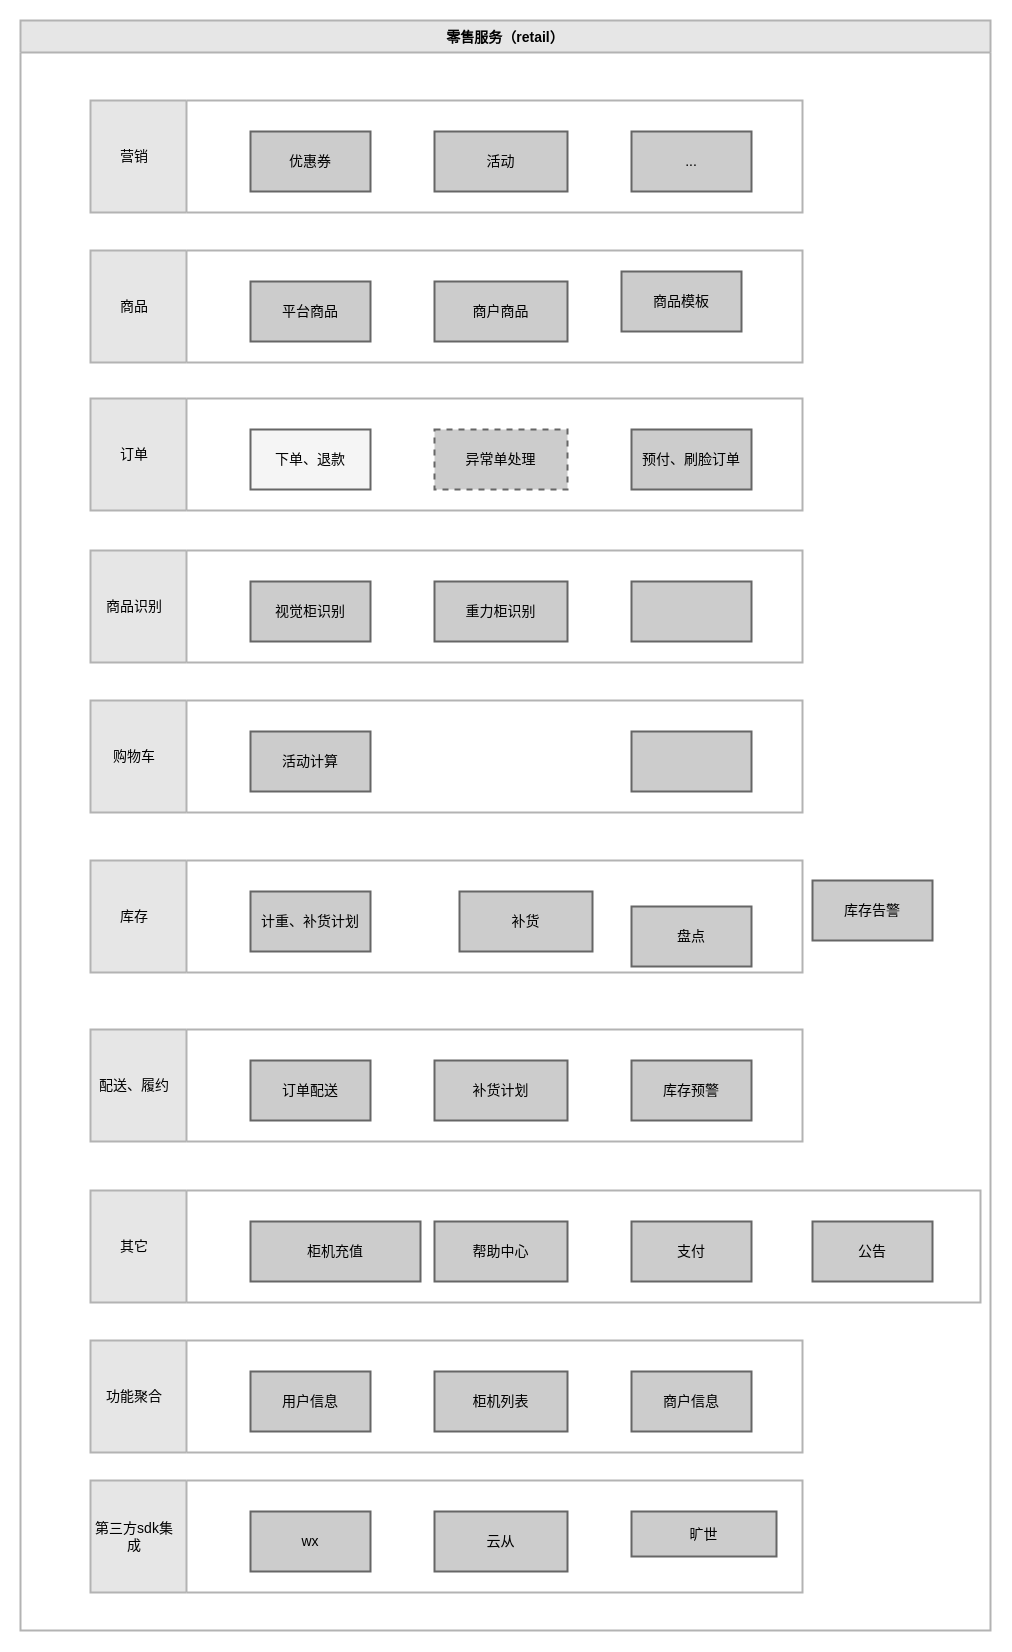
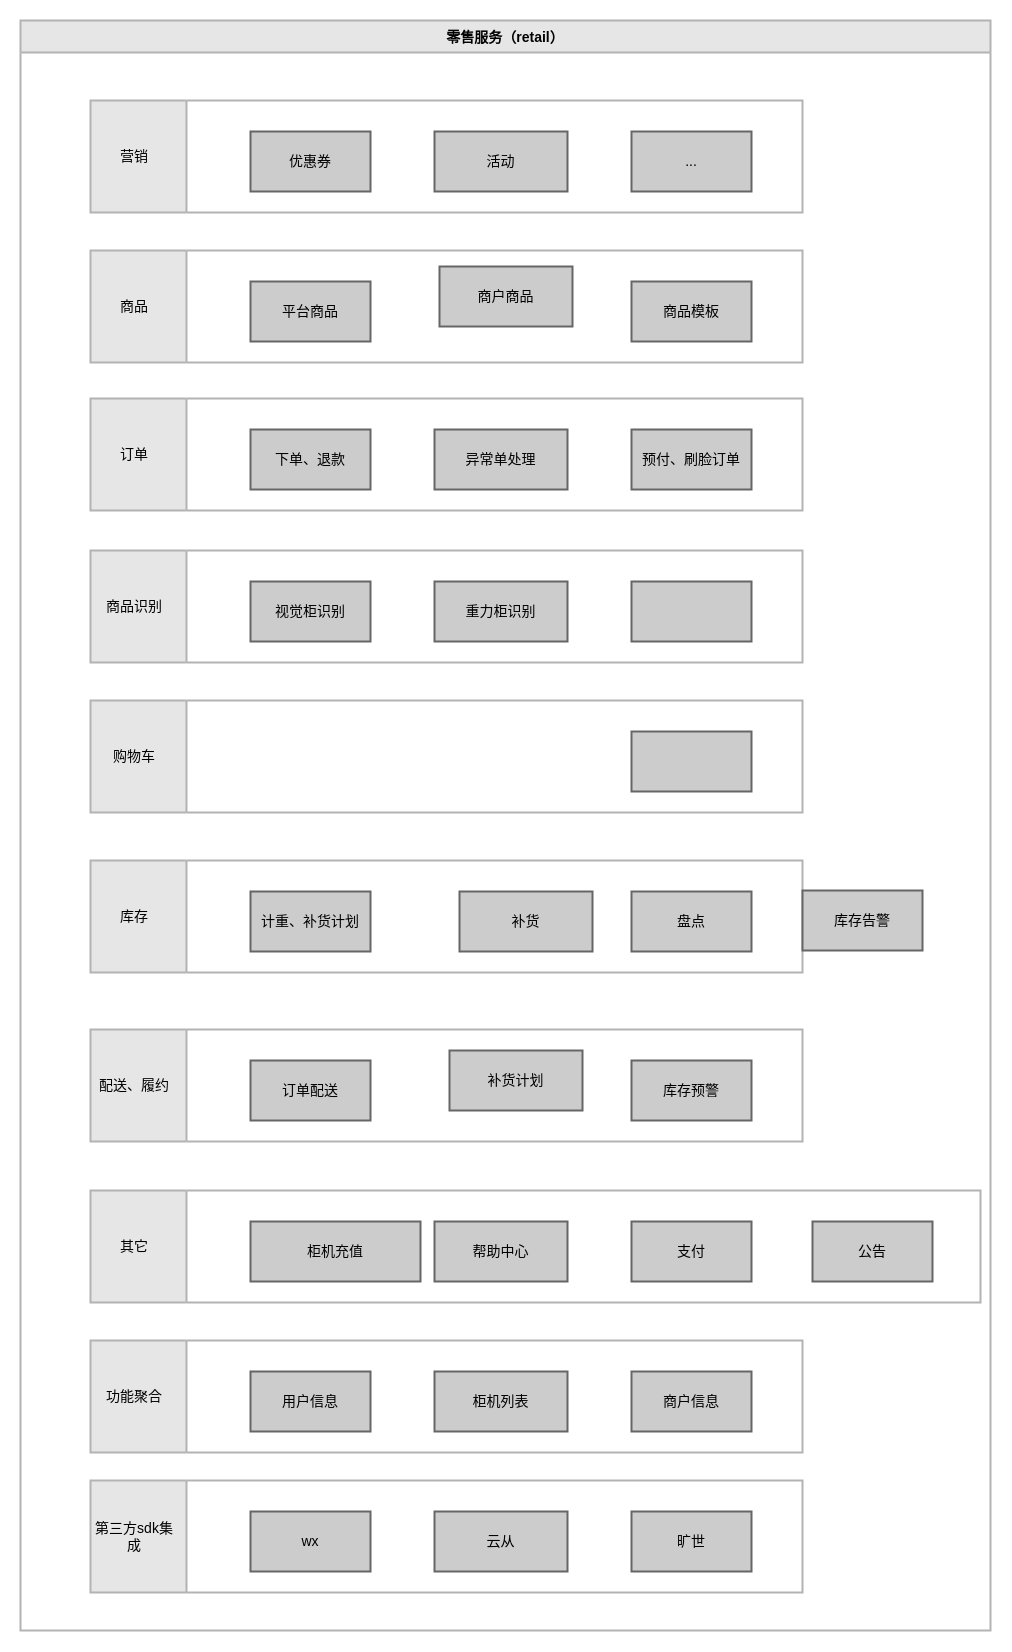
- <mxCell id="12" value="商品模板" style="rounded=0;whiteSpace=wrap;html=1;fontSize=14;strokeColor=#666666;strokeWidth=2;fillColor=#CCCCCC;" vertex="1" parent="8"><mxGeometry x="531" y="21" width="120" height="60" as="geometry" /></mxCell>
+ <mxCell id="12" value="商品模板" style="rounded=0;whiteSpace=wrap;html=1;fontSize=14;strokeColor=#666666;strokeWidth=2;fillColor=#CCCCCC;" vertex="1" parent="8"><mxGeometry x="541" y="31" width="120" height="60" as="geometry" /></mxCell>
- <mxCell id="11" value="商户商品" style="rounded=0;whiteSpace=wrap;html=1;fontSize=14;strokeColor=#666666;strokeWidth=2;fillColor=#CCCCCC;" vertex="1" parent="8"><mxGeometry x="344" y="31" width="133" height="60" as="geometry" /></mxCell>
+ <mxCell id="11" value="商户商品" style="rounded=0;whiteSpace=wrap;html=1;fontSize=14;strokeColor=#666666;strokeWidth=2;fillColor=#CCCCCC;" vertex="1" parent="8"><mxGeometry x="349" y="16" width="133" height="60" as="geometry" /></mxCell>
- <mxCell id="15" value="下单、退款" style="rounded=0;whiteSpace=wrap;html=1;fontSize=14;strokeColor=#666666;strokeWidth=2;fillColor=#f5f5f5;" vertex="1" parent="13"><mxGeometry x="160" y="31" width="120" height="60" as="geometry" /></mxCell>
+ <mxCell id="15" value="下单、退款" style="rounded=0;whiteSpace=wrap;html=1;fontSize=14;strokeColor=#666666;strokeWidth=2;fillColor=#CCCCCC;" vertex="1" parent="13"><mxGeometry x="160" y="31" width="120" height="60" as="geometry" /></mxCell>
- <mxCell id="16" value="异常单处理" style="rounded=0;whiteSpace=wrap;html=1;fontSize=14;strokeColor=#666666;strokeWidth=2;fillColor=#CCCCCC;dashed=1;" vertex="1" parent="13"><mxGeometry x="344" y="31" width="133" height="60" as="geometry" /></mxCell>
+ <mxCell id="16" value="异常单处理" style="rounded=0;whiteSpace=wrap;html=1;fontSize=14;strokeColor=#666666;strokeWidth=2;fillColor=#CCCCCC;" vertex="1" parent="13"><mxGeometry x="344" y="31" width="133" height="60" as="geometry" /></mxCell>
- <mxCell id="52" value="活动计算" style="rounded=0;whiteSpace=wrap;html=1;fontSize=14;strokeColor=#666666;strokeWidth=2;fillColor=#CCCCCC;" vertex="1" parent="50"><mxGeometry x="160" y="31" width="120" height="60" as="geometry" /></mxCell>
- <mxCell id="33" value="库存告警" style="rounded=0;whiteSpace=wrap;html=1;fontSize=14;strokeColor=#666666;strokeWidth=2;fillColor=#CCCCCC;" vertex="1" parent="2"><mxGeometry x="792" y="860" width="120" height="60" as="geometry" /></mxCell>
+ <mxCell id="33" value="库存告警" style="rounded=0;whiteSpace=wrap;html=1;fontSize=14;strokeColor=#666666;strokeWidth=2;fillColor=#CCCCCC;" vertex="1" parent="2"><mxGeometry x="782" y="870" width="120" height="60" as="geometry" /></mxCell>
- <mxCell id="27" value="盘点" style="rounded=0;whiteSpace=wrap;html=1;fontSize=14;strokeColor=#666666;strokeWidth=2;fillColor=#CCCCCC;" vertex="1" parent="23"><mxGeometry x="541" y="46" width="120" height="60" as="geometry" /></mxCell>
+ <mxCell id="27" value="盘点" style="rounded=0;whiteSpace=wrap;html=1;fontSize=14;strokeColor=#666666;strokeWidth=2;fillColor=#CCCCCC;" vertex="1" parent="23"><mxGeometry x="541" y="31" width="120" height="60" as="geometry" /></mxCell>
- <mxCell id="31" value="补货计划" style="rounded=0;whiteSpace=wrap;html=1;fontSize=14;strokeColor=#666666;strokeWidth=2;fillColor=#CCCCCC;" vertex="1" parent="28"><mxGeometry x="344" y="31" width="133" height="60" as="geometry" /></mxCell>
+ <mxCell id="31" value="补货计划" style="rounded=0;whiteSpace=wrap;html=1;fontSize=14;strokeColor=#666666;strokeWidth=2;fillColor=#CCCCCC;" vertex="1" parent="28"><mxGeometry x="359" y="21" width="133" height="60" as="geometry" /></mxCell>
- <mxCell id="49" value="旷世" style="rounded=0;whiteSpace=wrap;html=1;fontSize=14;strokeColor=#666666;strokeWidth=2;fillColor=#CCCCCC;" vertex="1" parent="45"><mxGeometry x="541" y="31" width="145" height="45" as="geometry" /></mxCell>
+ <mxCell id="49" value="旷世" style="rounded=0;whiteSpace=wrap;html=1;fontSize=14;strokeColor=#666666;strokeWidth=2;fillColor=#CCCCCC;" vertex="1" parent="45"><mxGeometry x="541" y="31" width="120" height="60" as="geometry" /></mxCell>
